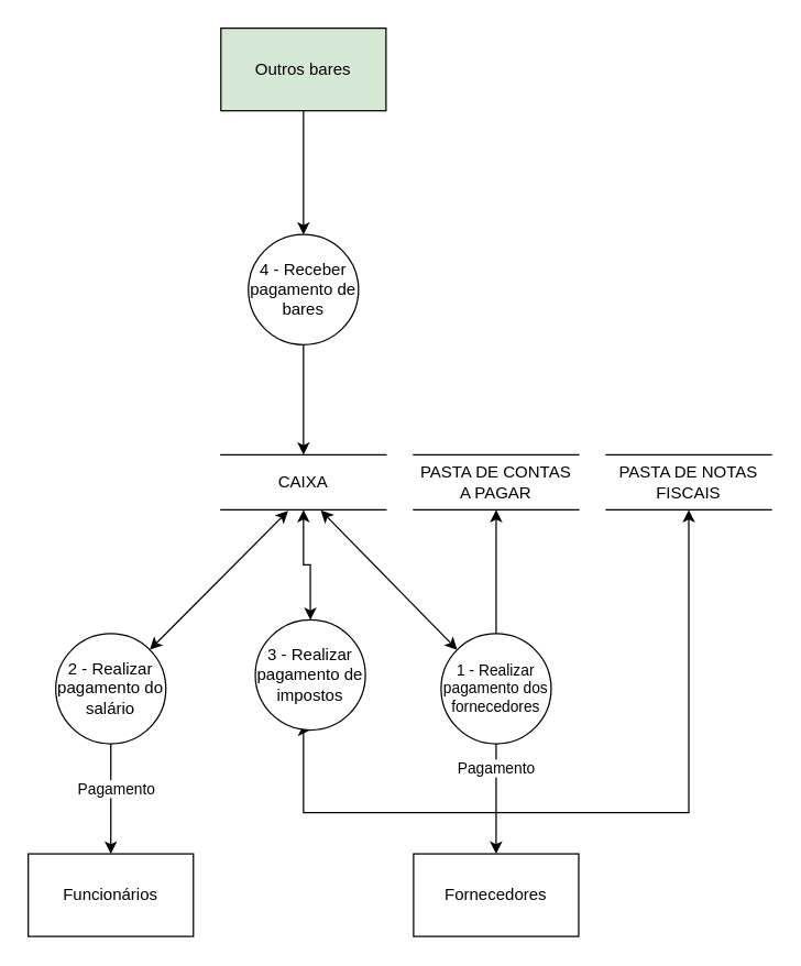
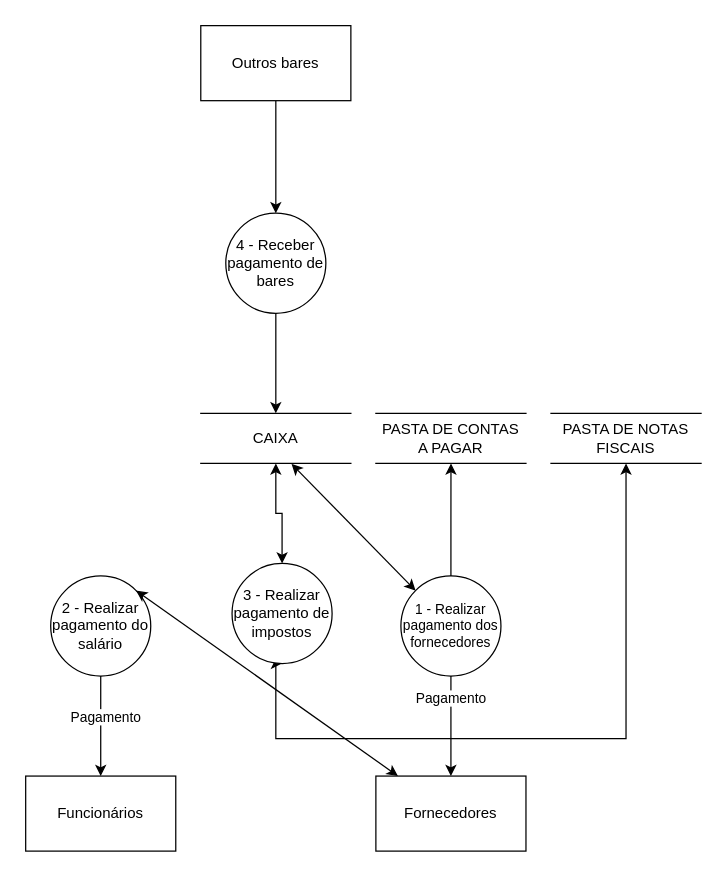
- <mxCell id="19" value="Outros bares" style="rounded=0;whiteSpace=wrap;html=1;fillColor=#d5e8d4;" parent="1" vertex="1"><mxGeometry x="160" y="20" width="120" height="60" as="geometry" /></mxCell>
+ <mxCell id="19" value="Outros bares" style="rounded=0;whiteSpace=wrap;html=1;" parent="1" vertex="1"><mxGeometry x="160" y="20" width="120" height="60" as="geometry" /></mxCell>
- <mxCell id="14" value="" style="endArrow=classic;html=1;exitX=1;exitY=0;exitDx=0;exitDy=0;entryX=0.407;entryY=1.019;entryDx=0;entryDy=0;entryPerimeter=0;startArrow=classic;startFill=1;" parent="1" source="9" target="2" edge="1"><mxGeometry width="50" height="50" relative="1" as="geometry"><mxPoint x="110" y="470" as="sourcePoint" /><mxPoint x="200" y="390" as="targetPoint" /></mxGeometry></mxCell>
+ <mxCell id="14" value="" style="endArrow=classic;html=1;exitX=1;exitY=0;exitDx=0;exitDy=0;startArrow=classic;startFill=1;" parent="1" source="9" target="20" edge="1"><mxGeometry width="50" height="50" relative="1" as="geometry"><mxPoint x="110" y="470" as="sourcePoint" /><mxPoint x="200" y="390" as="targetPoint" /></mxGeometry></mxCell>
